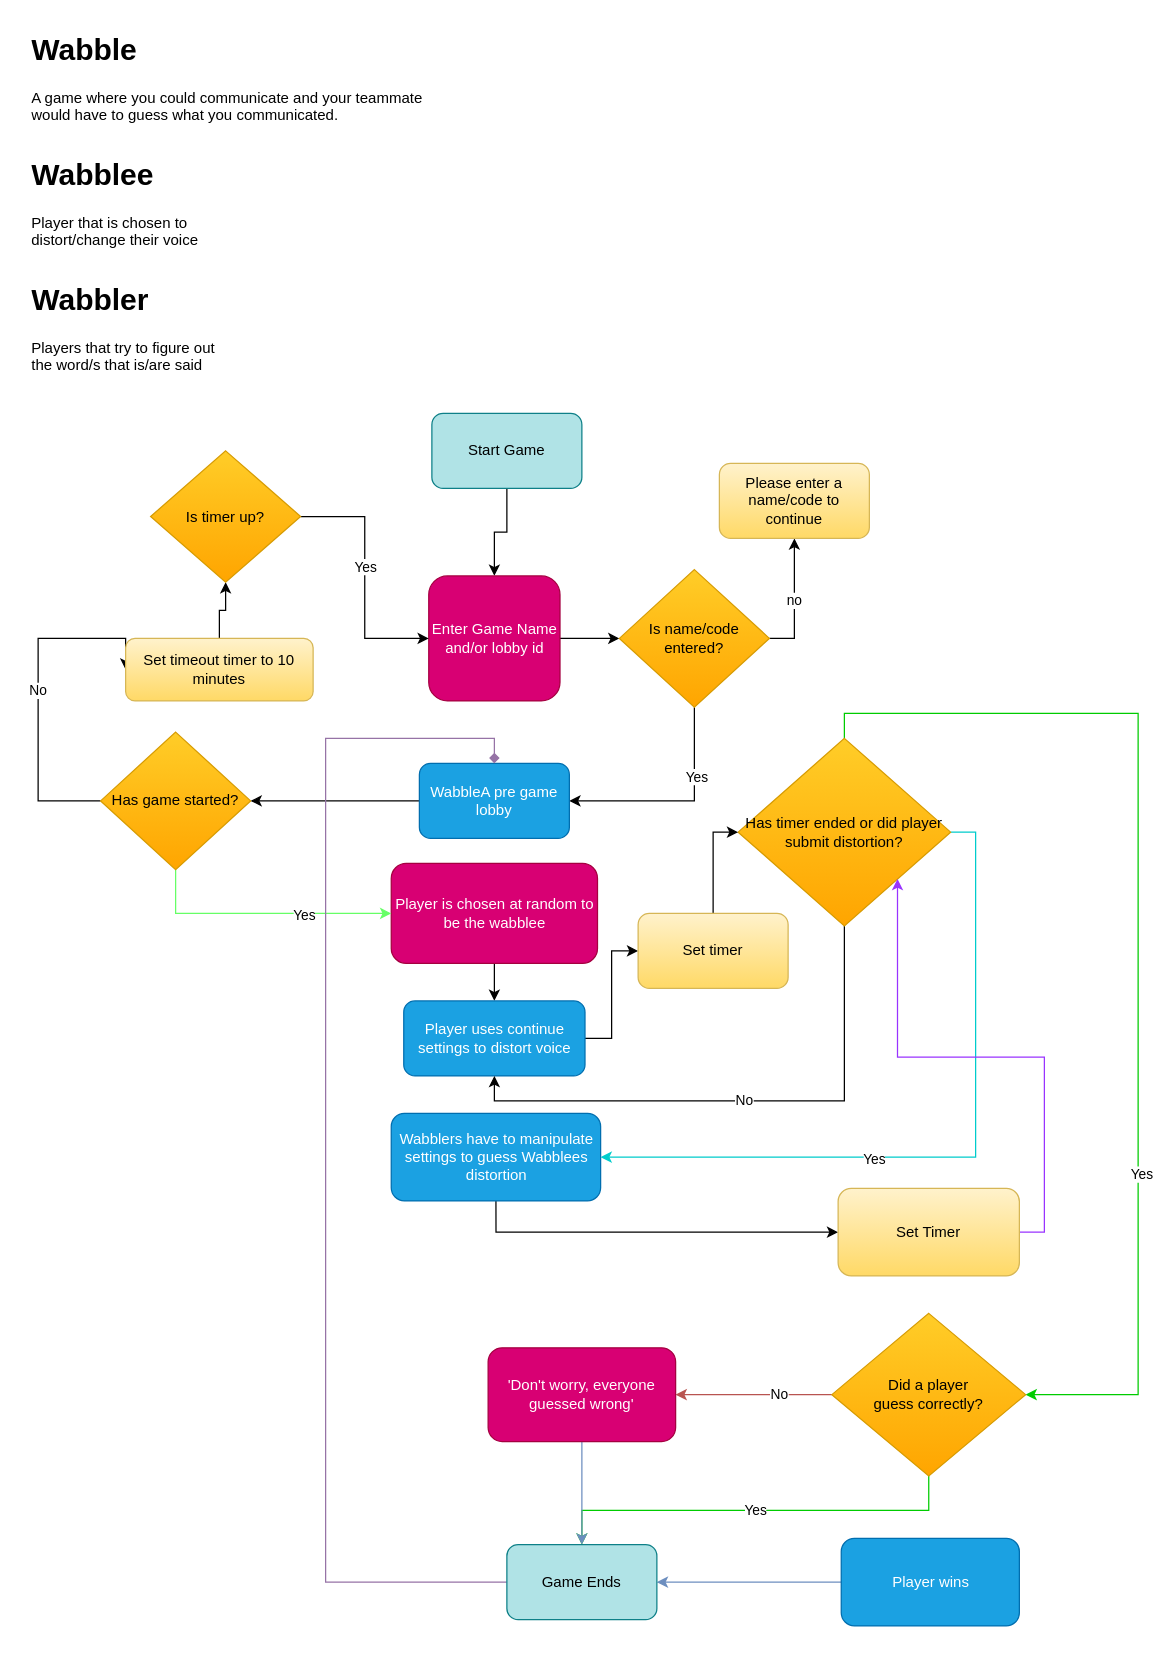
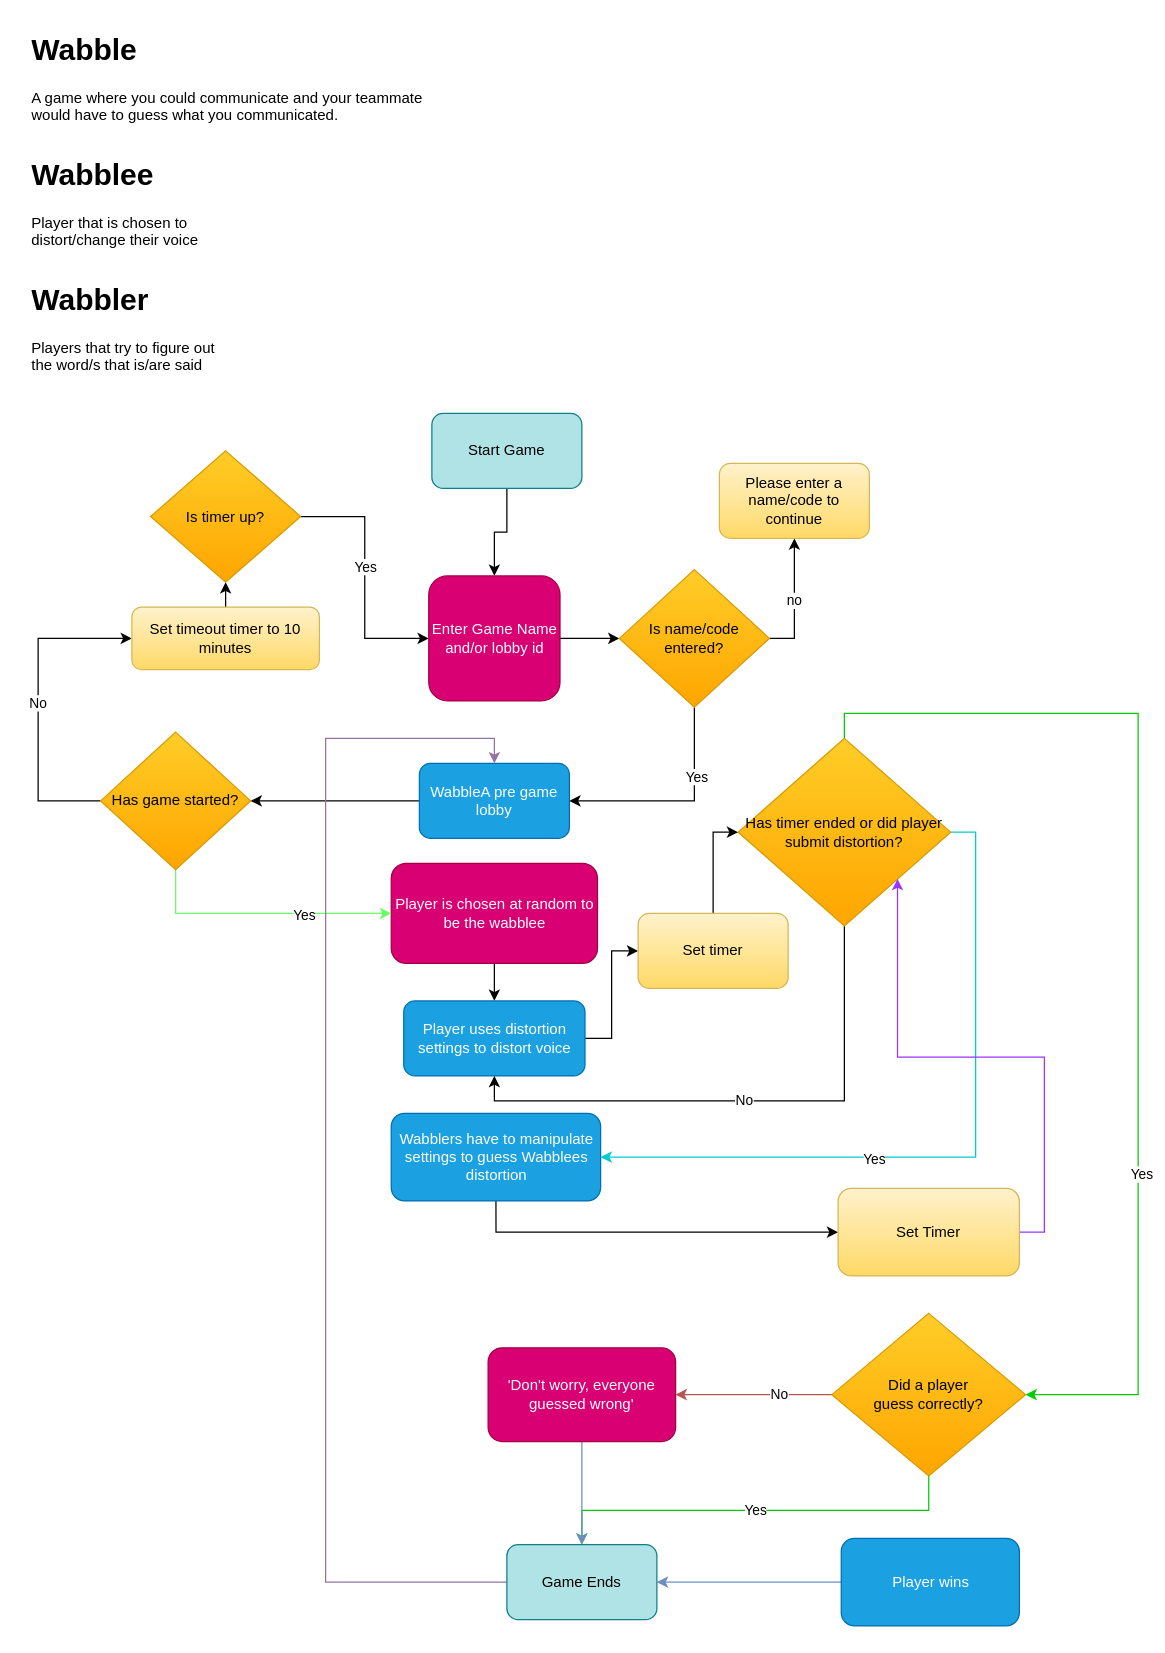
- <mxCell id="21" value="&lt;div&gt;Set timeout timer to 10 minutes&lt;br&gt;&lt;/div&gt;" style="rounded=1;whiteSpace=wrap;html=1;fillColor=#fff2cc;strokeColor=#d6b656;gradientColor=#ffd966;" parent="1" vertex="1"><mxGeometry x="100" y="510" width="150" height="50" as="geometry" /></mxCell>
+ <mxCell id="21" value="&lt;div&gt;Set timeout timer to 10 minutes&lt;br&gt;&lt;/div&gt;" style="rounded=1;whiteSpace=wrap;html=1;fillColor=#fff2cc;strokeColor=#d6b656;gradientColor=#ffd966;" parent="1" vertex="1"><mxGeometry x="105" y="485" width="150" height="50" as="geometry" /></mxCell>
- <mxCell id="49" style="edgeStyle=orthogonalEdgeStyle;rounded=0;orthogonalLoop=1;jettySize=auto;html=1;exitX=0;exitY=0.5;exitDx=0;exitDy=0;strokeColor=#9673a6;entryX=0.5;entryY=0;entryDx=0;entryDy=0;fillColor=#e1d5e7;endArrow=diamond;" edge="1" parent="1" source="50" target="15"><mxGeometry relative="1" as="geometry"><mxPoint x="220" y="1000" as="targetPoint" /><Array as="points"><mxPoint x="260" y="1265" /><mxPoint x="260" y="590" /><mxPoint x="395" y="590" /></Array></mxGeometry></mxCell>
+ <mxCell id="49" style="edgeStyle=orthogonalEdgeStyle;rounded=0;orthogonalLoop=1;jettySize=auto;html=1;exitX=0;exitY=0.5;exitDx=0;exitDy=0;strokeColor=#9673a6;entryX=0.5;entryY=0;entryDx=0;entryDy=0;fillColor=#e1d5e7;" edge="1" parent="1" source="50" target="15"><mxGeometry relative="1" as="geometry"><mxPoint x="220" y="1000" as="targetPoint" /><Array as="points"><mxPoint x="260" y="1265" /><mxPoint x="260" y="590" /><mxPoint x="395" y="590" /></Array></mxGeometry></mxCell>
- <mxCell id="25" value="Player uses continue settings to distort voice" style="rounded=1;whiteSpace=wrap;html=1;strokeColor=#006EAF;fillColor=#1ba1e2;fontColor=#ffffff;" parent="1" vertex="1"><mxGeometry x="322.5" y="800" width="145" height="60" as="geometry" /></mxCell>
+ <mxCell id="25" value="Player uses distortion settings to distort voice" style="rounded=1;whiteSpace=wrap;html=1;strokeColor=#006EAF;fillColor=#1ba1e2;fontColor=#ffffff;" parent="1" vertex="1"><mxGeometry x="322.5" y="800" width="145" height="60" as="geometry" /></mxCell>
